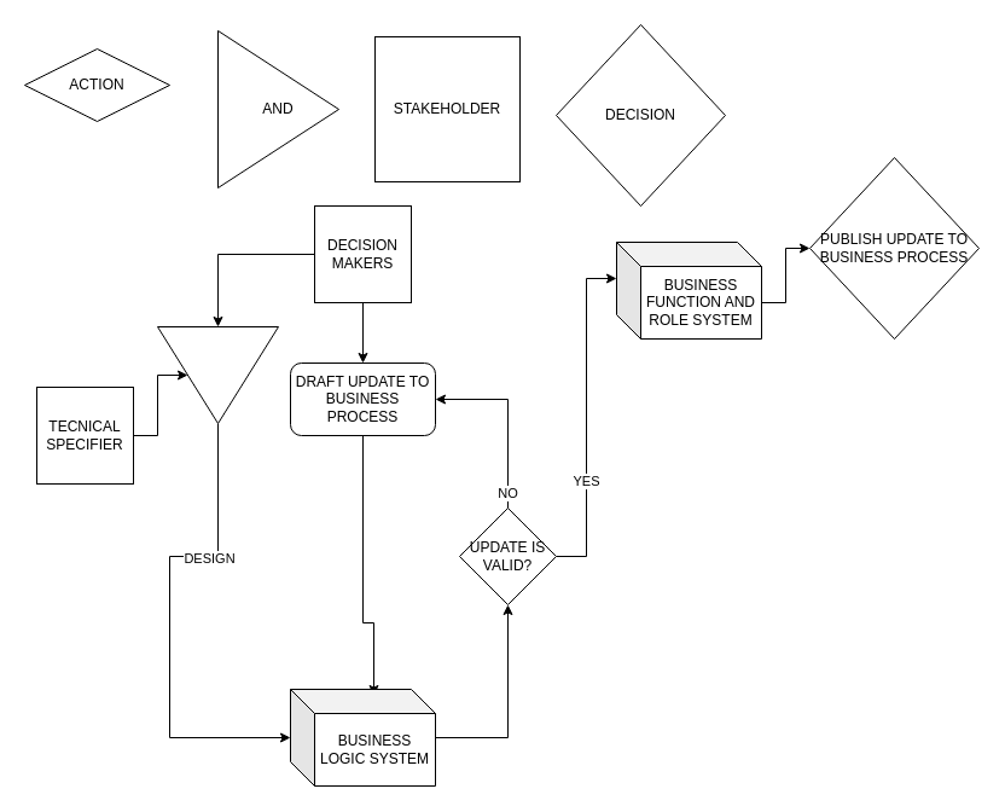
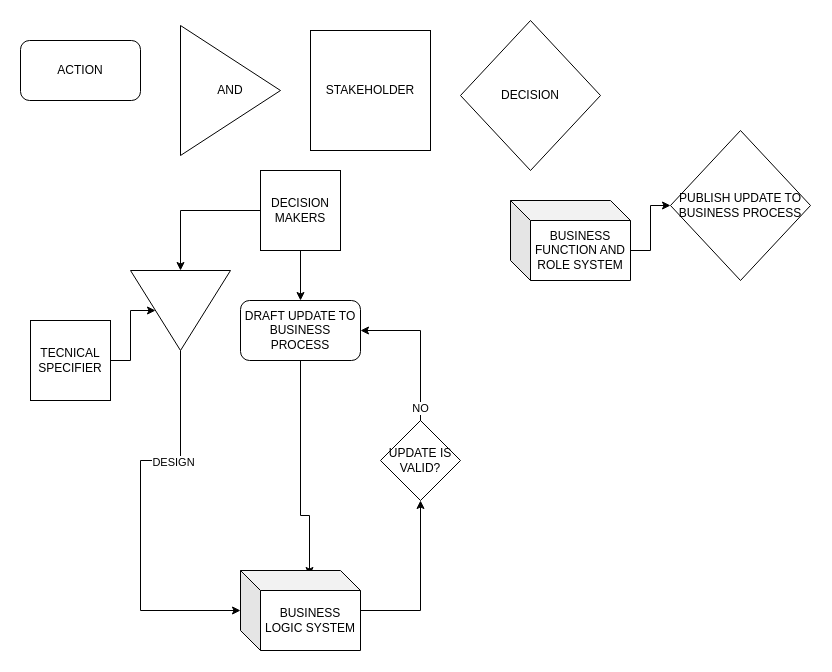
- <mxCell id="19" value="ACTION" style="rhombus;whiteSpace=wrap;html=1;" vertex="1" parent="1"><mxGeometry x="20" y="40" width="120" height="60" as="geometry" /></mxCell>
+ <mxCell id="19" value="ACTION" style="rounded=1;whiteSpace=wrap;html=1;" vertex="1" parent="1"><mxGeometry x="20" y="40" width="120" height="60" as="geometry" /></mxCell>
- <mxCell id="11" style="edgeStyle=orthogonalEdgeStyle;rounded=0;orthogonalLoop=1;jettySize=auto;html=1;entryX=0;entryY=0;entryDx=0;entryDy=30;exitX=1;exitY=0.5;exitDx=0;exitDy=0;entryPerimeter=0;" parent="1" source="13" target="25" edge="1"><mxGeometry relative="1" as="geometry"><mxPoint x="480" y="360" as="targetPoint" /></mxGeometry></mxCell>
- <mxCell id="12" value="YES" style="edgeLabel;html=1;align=center;verticalAlign=middle;resizable=0;points=[];" parent="11" vertex="1" connectable="0"><mxGeometry x="-0.373" y="1" relative="1" as="geometry"><mxPoint as="offset" /></mxGeometry></mxCell>
